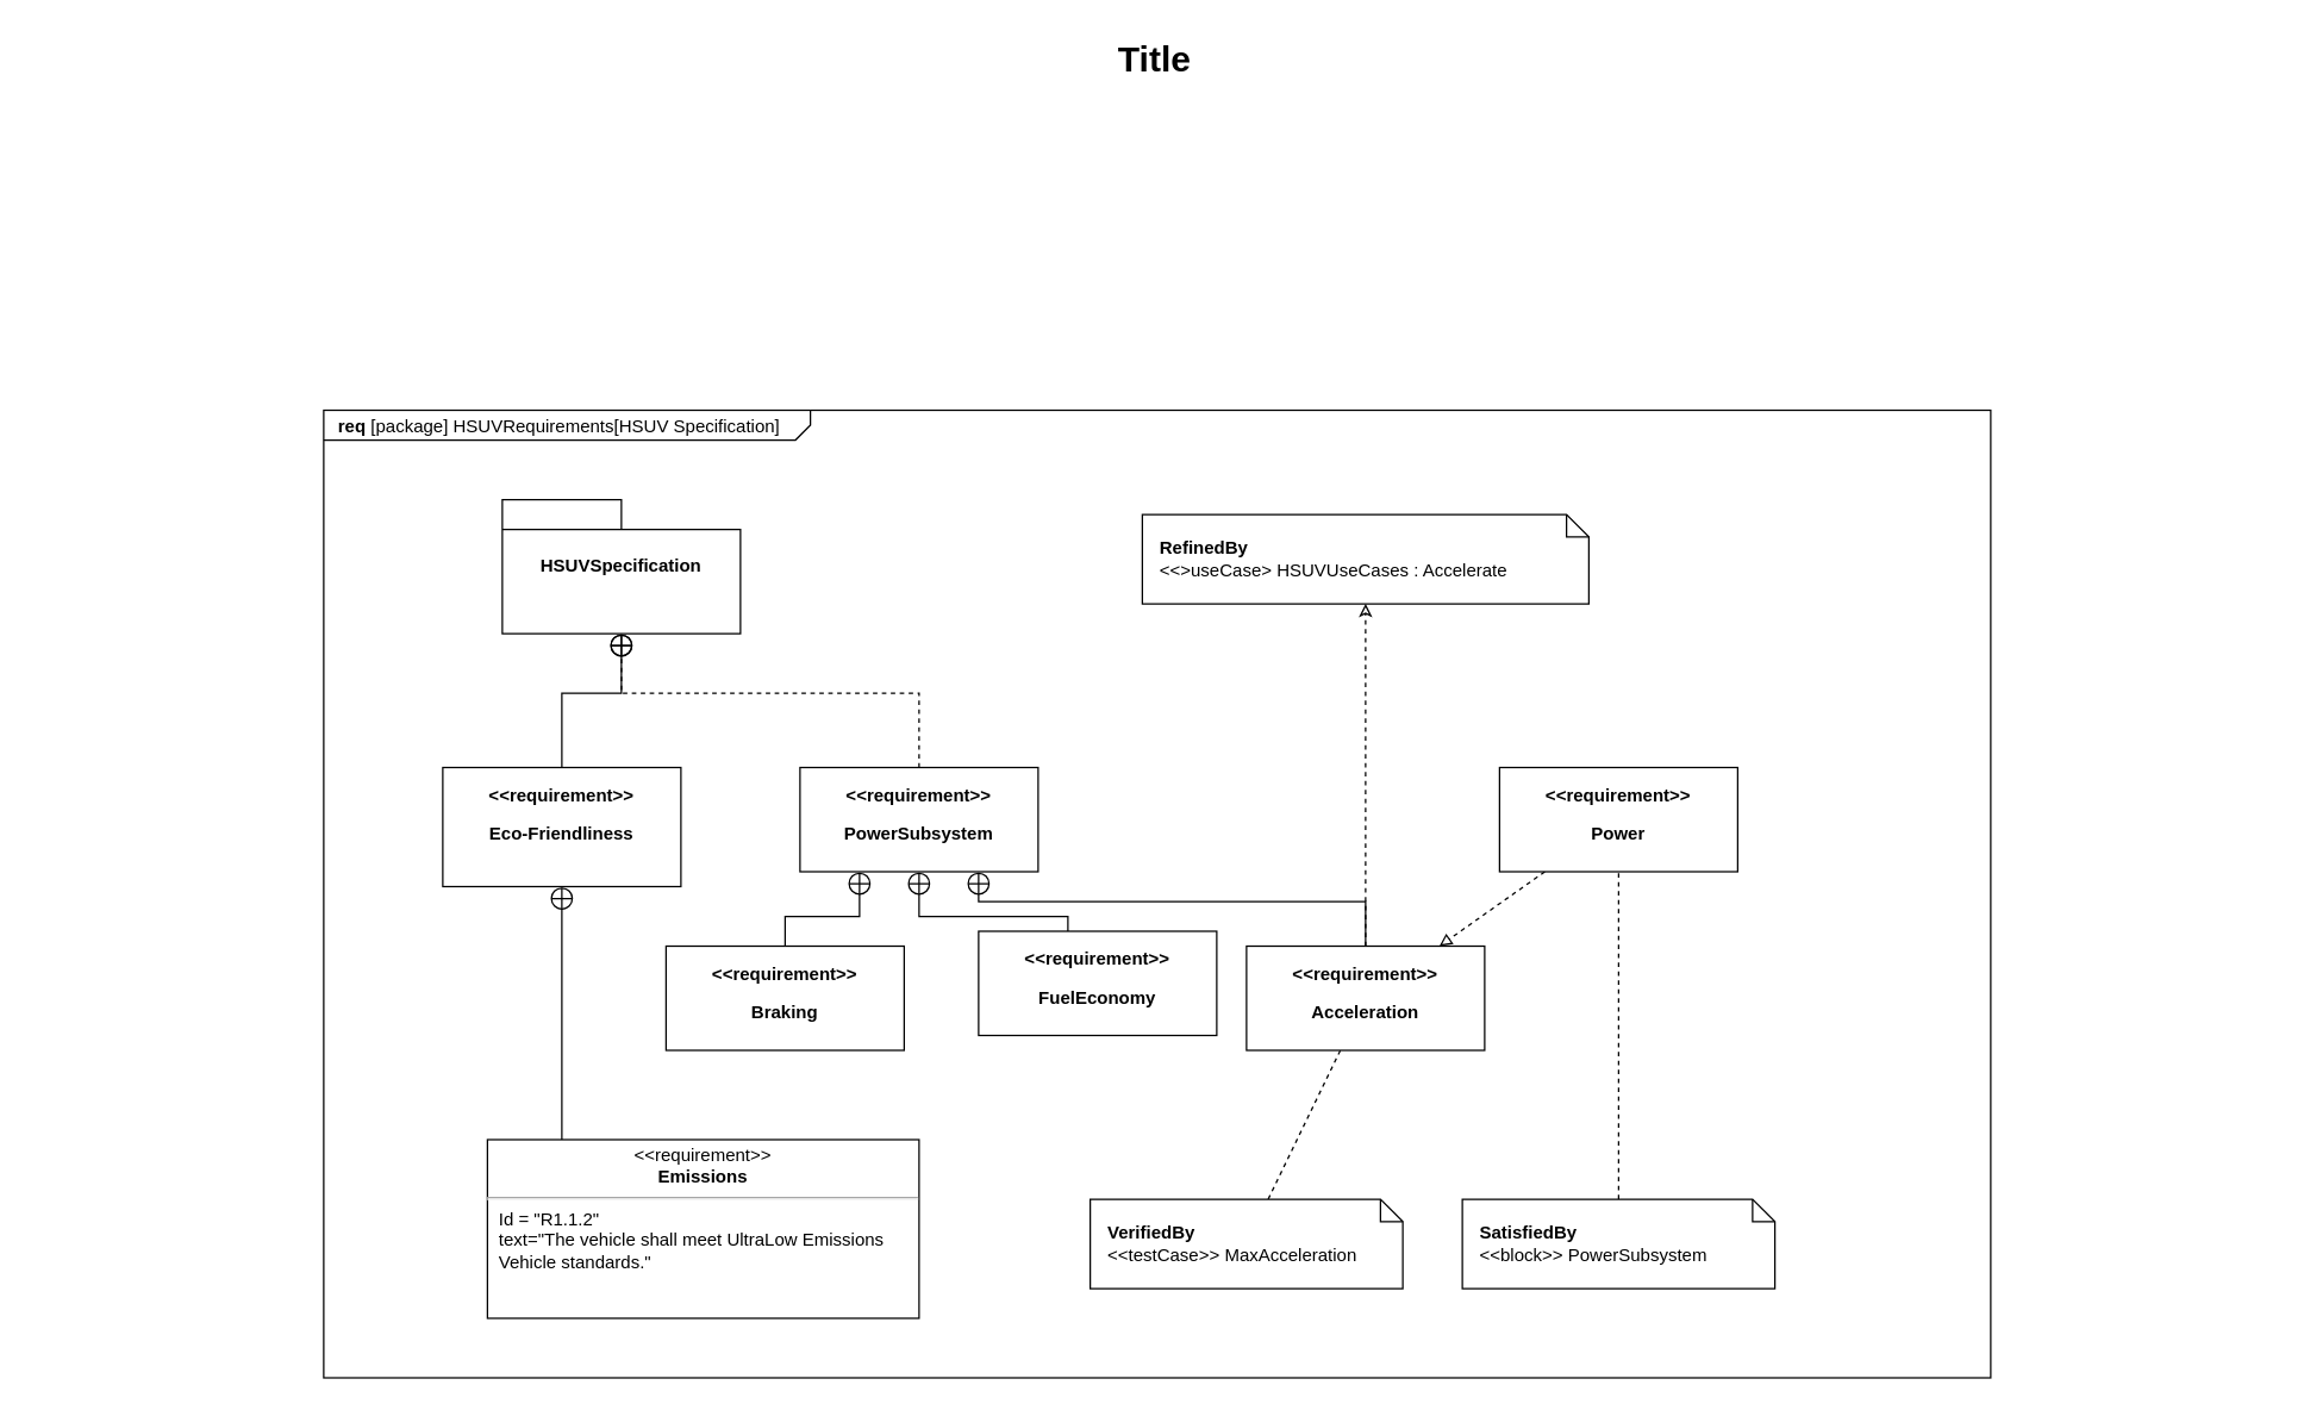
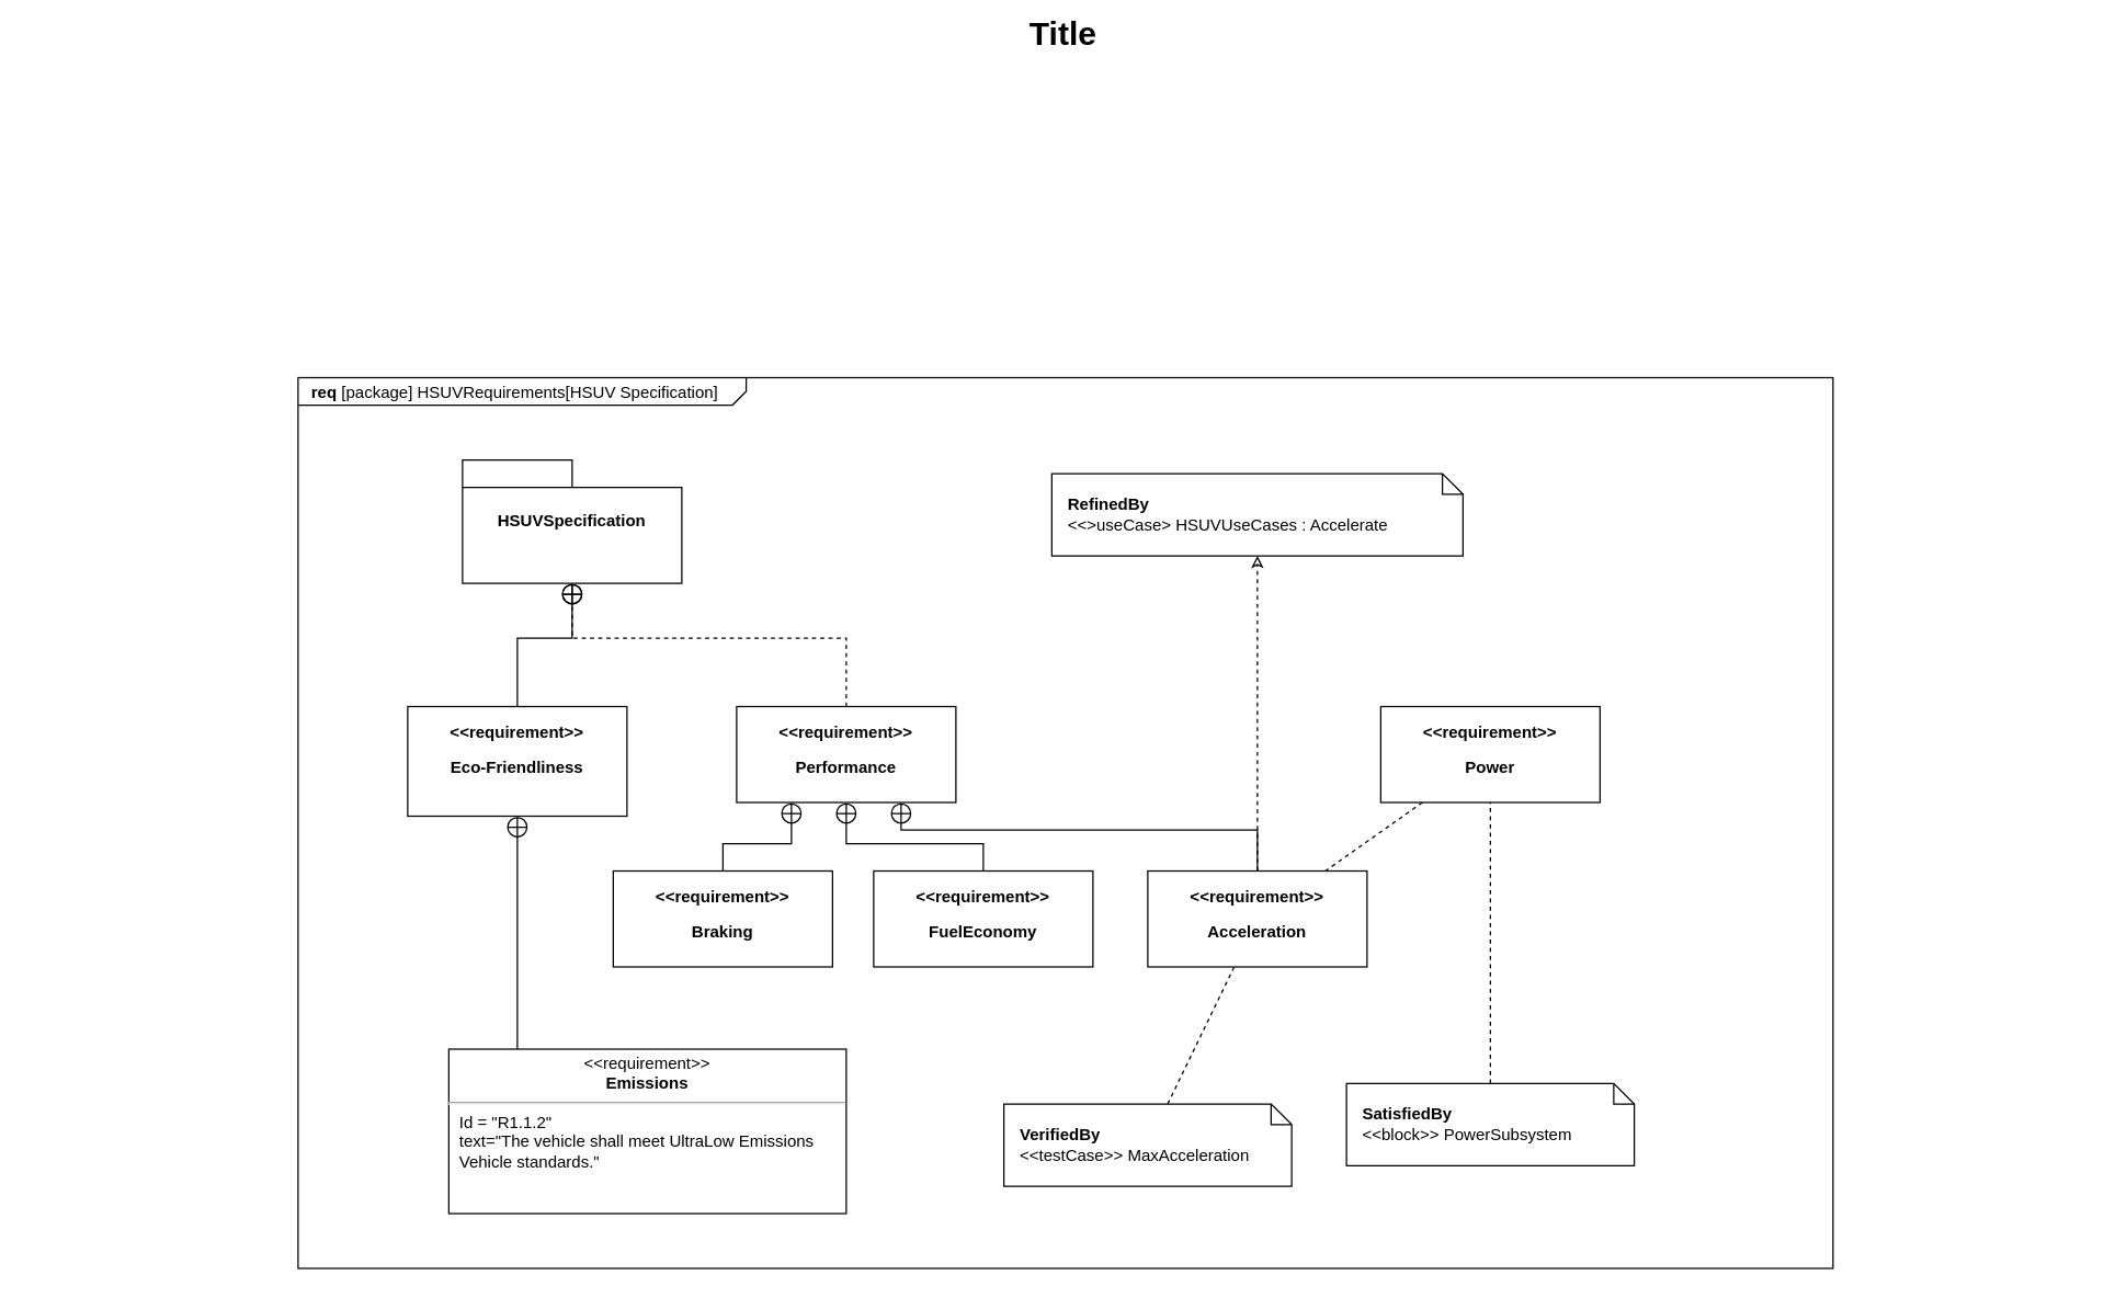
- <mxCell id="24" value="Title" style="text;strokeColor=none;fillColor=none;html=1;fontSize=24;fontStyle=1;verticalAlign=middle;align=center;" parent="1" vertex="1"><mxGeometry x="20" y="20" width="1510" height="40" as="geometry" /></mxCell>
+ <mxCell id="24" value="Title" style="text;strokeColor=none;fillColor=none;html=1;fontSize=24;fontStyle=1;verticalAlign=middle;align=center;" parent="1" vertex="1"><mxGeometry x="20" y="5" width="1510" height="40" as="geometry" /></mxCell>
- <mxCell id="8" value="&lt;p&gt;&amp;lt;&amp;lt;requirement&amp;gt;&amp;gt;&lt;/p&gt;&lt;p&gt;PowerSubsystem&lt;/p&gt;" style="shape=rect;html=1;overflow=fill;whiteSpace=wrap;align=center;fontStyle=1" parent="1" vertex="1"><mxGeometry x="537" y="515" width="160" height="70" as="geometry" /></mxCell>
+ <mxCell id="8" value="&lt;p&gt;&amp;lt;&amp;lt;requirement&amp;gt;&amp;gt;&lt;/p&gt;&lt;p&gt;Performance&lt;/p&gt;" style="shape=rect;html=1;overflow=fill;whiteSpace=wrap;align=center;fontStyle=1" parent="1" vertex="1"><mxGeometry x="537" y="515" width="160" height="70" as="geometry" /></mxCell>
- <mxCell id="9" style="edgeStyle=none;rounded=0;html=1;dashed=1;endArrow=block;endFill=0;jettySize=auto;orthogonalLoop=1;" parent="1" source="10" target="17" edge="1"><mxGeometry relative="1" as="geometry" /></mxCell>
+ <mxCell id="9" style="edgeStyle=none;rounded=0;html=1;dashed=1;endArrow=none;endFill=0;jettySize=auto;orthogonalLoop=1;" parent="1" source="10" target="17" edge="1"><mxGeometry relative="1" as="geometry" /></mxCell>
- <mxCell id="14" value="&lt;p&gt;&amp;lt;&amp;lt;requirement&amp;gt;&amp;gt;&lt;/p&gt;&lt;p&gt;FuelEconomy&lt;/p&gt;" style="shape=rect;html=1;overflow=fill;whiteSpace=wrap;align=center;fontStyle=1" parent="1" vertex="1"><mxGeometry x="657" y="625" width="160" height="70" as="geometry" /></mxCell>
+ <mxCell id="14" value="&lt;p&gt;&amp;lt;&amp;lt;requirement&amp;gt;&amp;gt;&lt;/p&gt;&lt;p&gt;FuelEconomy&lt;/p&gt;" style="shape=rect;html=1;overflow=fill;whiteSpace=wrap;align=center;fontStyle=1" parent="1" vertex="1"><mxGeometry x="637" y="635" width="160" height="70" as="geometry" /></mxCell>
- <mxCell id="23" value="&lt;b&gt;SatisfiedBy&lt;/b&gt;&lt;div&gt;&amp;lt;&amp;lt;block&amp;gt;&amp;gt; PowerSubsystem&lt;/div&gt;" style="shape=note;size=15;align=left;spacingLeft=10;html=1;whiteSpace=wrap;strokeWidth=1;fontSize=12;" parent="1" vertex="1"><mxGeometry x="982" y="805" width="210" height="60" as="geometry" /></mxCell>
+ <mxCell id="23" value="&lt;b&gt;SatisfiedBy&lt;/b&gt;&lt;div&gt;&amp;lt;&amp;lt;block&amp;gt;&amp;gt; PowerSubsystem&lt;/div&gt;" style="shape=note;size=15;align=left;spacingLeft=10;html=1;whiteSpace=wrap;strokeWidth=1;fontSize=12;" parent="1" vertex="1"><mxGeometry x="982" y="790" width="210" height="60" as="geometry" /></mxCell>
